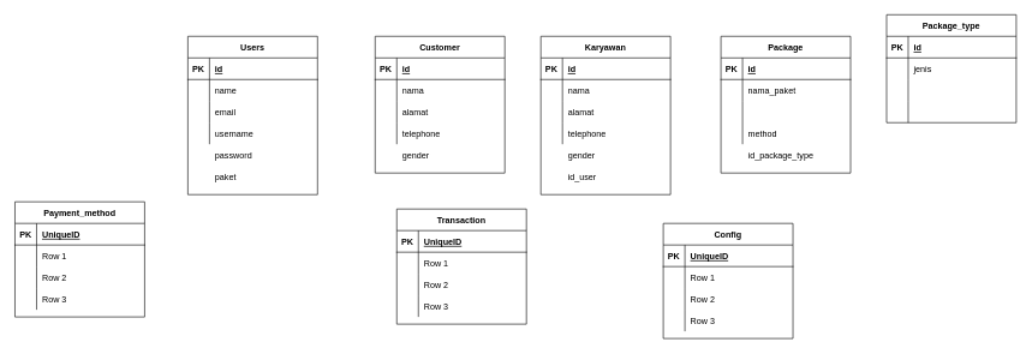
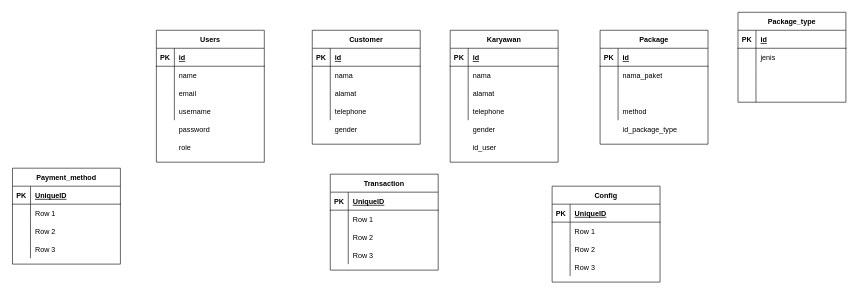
- <mxCell id="71" value="paket" style="shape=partialRectangle;connectable=0;fillColor=none;top=0;left=0;bottom=0;right=0;align=left;spacingLeft=6;overflow=hidden;" vertex="1" parent="1"><mxGeometry x="290" y="230" width="150" height="30" as="geometry" /></mxCell>
+ <mxCell id="71" value="role" style="shape=partialRectangle;connectable=0;fillColor=none;top=0;left=0;bottom=0;right=0;align=left;spacingLeft=6;overflow=hidden;" vertex="1" parent="1"><mxGeometry x="290" y="230" width="150" height="30" as="geometry" /></mxCell>
